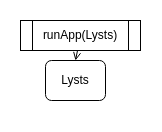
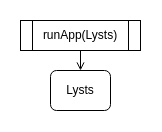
- <mxCell id="2" value="Lysts" style="rounded=1;whiteSpace=wrap;html=1;" vertex="1" parent="1"><mxGeometry x="45" y="60" width="60" height="40" as="geometry" /></mxCell>
+ <mxCell id="2" value="Lysts" style="rounded=1;whiteSpace=wrap;html=1;" vertex="1" parent="1"><mxGeometry x="50" y="70" width="60" height="40" as="geometry" /></mxCell>
